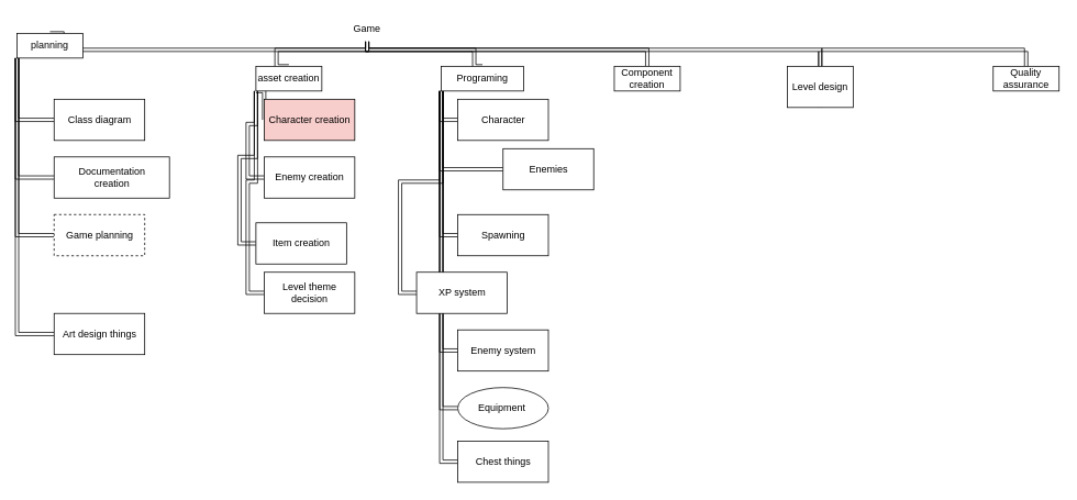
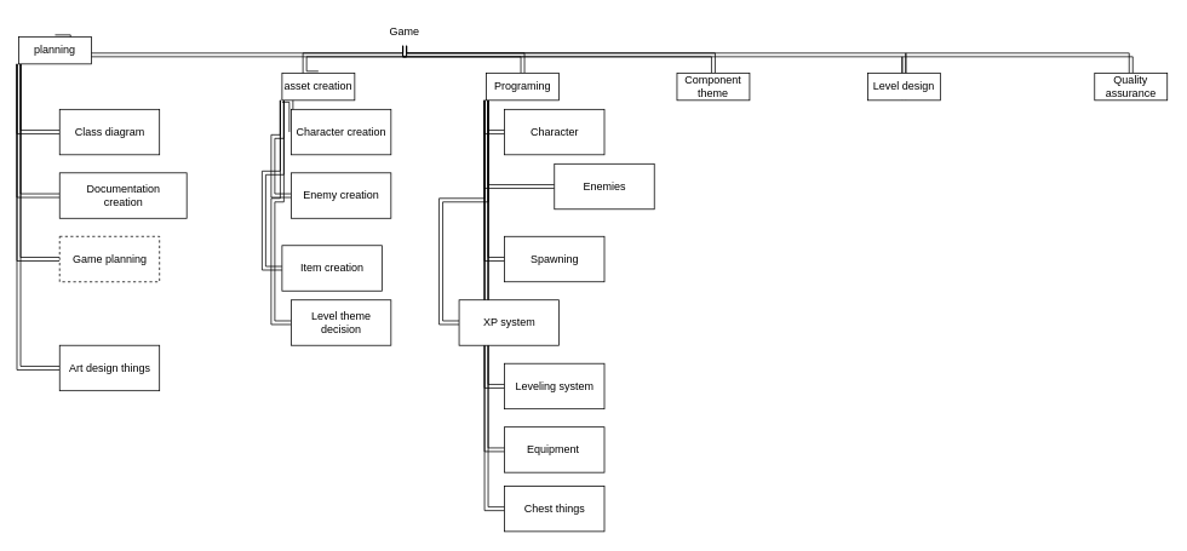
- <mxCell id="25" value="Programing" style="rounded=0;whiteSpace=wrap;html=1;" vertex="1" parent="1"><mxGeometry x="535" y="80" width="100" height="30" as="geometry" /></mxCell>
+ <mxCell id="25" value="Programing" style="rounded=0;whiteSpace=wrap;html=1;" vertex="1" parent="1"><mxGeometry x="535" y="80" width="80" height="30" as="geometry" /></mxCell>
- <mxCell id="26" value="Component creation" style="rounded=0;whiteSpace=wrap;html=1;" vertex="1" parent="1"><mxGeometry x="745" y="80" width="80" height="30" as="geometry" /></mxCell>
+ <mxCell id="26" value="Component theme" style="rounded=0;whiteSpace=wrap;html=1;" vertex="1" parent="1"><mxGeometry x="745" y="80" width="80" height="30" as="geometry" /></mxCell>
- <mxCell id="29" value="Level design" style="rounded=0;whiteSpace=wrap;html=1;" vertex="1" parent="1"><mxGeometry x="955" y="80" width="80" height="50" as="geometry" /></mxCell>
+ <mxCell id="29" value="Level design" style="rounded=0;whiteSpace=wrap;html=1;" vertex="1" parent="1"><mxGeometry x="955" y="80" width="80" height="30" as="geometry" /></mxCell>
- <mxCell id="33" value="Character creation" style="html=1;fillColor=#f8cecc;" vertex="1" parent="1"><mxGeometry x="320" y="120" width="110" height="50" as="geometry" /></mxCell>
+ <mxCell id="33" value="Character creation" style="html=1;" vertex="1" parent="1"><mxGeometry x="320" y="120" width="110" height="50" as="geometry" /></mxCell>
- <mxCell id="42" value="Enemy system" style="html=1;" vertex="1" parent="1"><mxGeometry x="555" y="400" width="110" height="50" as="geometry" /></mxCell>
+ <mxCell id="42" value="Leveling system" style="html=1;" vertex="1" parent="1"><mxGeometry x="555" y="400" width="110" height="50" as="geometry" /></mxCell>
- <mxCell id="43" value="Equipment&amp;nbsp;" style="ellipse;html=1;" vertex="1" parent="1"><mxGeometry x="555" y="470" width="110" height="50" as="geometry" /></mxCell>
+ <mxCell id="43" value="Equipment&amp;nbsp;" style="html=1;" vertex="1" parent="1"><mxGeometry x="555" y="470" width="110" height="50" as="geometry" /></mxCell>
